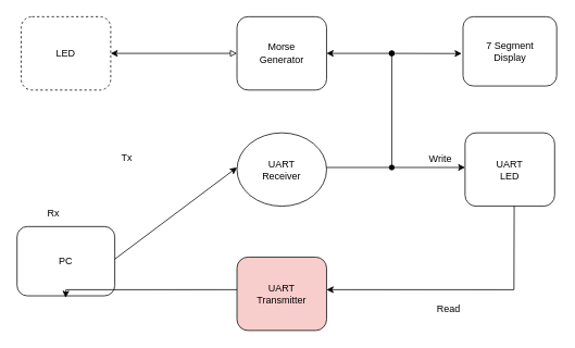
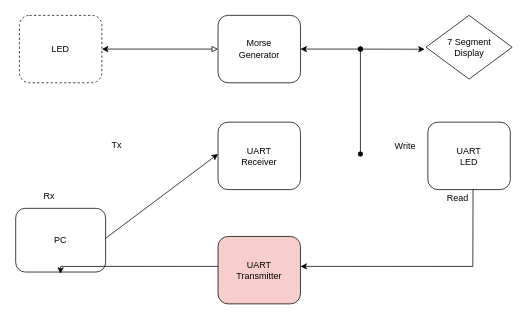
- <mxCell id="6" value="7 Segment&lt;div&gt;Display&lt;/div&gt;" style="rounded=1;whiteSpace=wrap;html=1;" parent="1" vertex="1"><mxGeometry x="567.5" y="20" width="115" height="85" as="geometry" /></mxCell>
+ <mxCell id="6" value="7 Segment&lt;div&gt;Display&lt;/div&gt;" style="rhombus;whiteSpace=wrap;html=1;" parent="1" vertex="1"><mxGeometry x="567.5" y="20" width="115" height="85" as="geometry" /></mxCell>
- <mxCell id="7" value="" style="endArrow=classic;html=1;rounded=0;exitX=1;exitY=0.472;exitDx=0;exitDy=0;exitPerimeter=0;endFill=1;entryX=0;entryY=0.472;entryDx=0;entryDy=0;entryPerimeter=0;" parent="1" source="2" target="4" edge="1"><mxGeometry width="50" height="50" relative="1" as="geometry"><mxPoint x="440" y="205" as="sourcePoint" /><mxPoint x="500" y="205" as="targetPoint" /></mxGeometry></mxCell>
- <mxCell id="2" value="UART&lt;div&gt;Receiver&lt;/div&gt;" style="ellipse;whiteSpace=wrap;html=1;" parent="1" vertex="1"><mxGeometry x="290" y="162.5" width="110" height="90" as="geometry" /></mxCell>
+ <mxCell id="2" value="UART&lt;div&gt;Receiver&lt;/div&gt;" style="rounded=1;whiteSpace=wrap;html=1;" parent="1" vertex="1"><mxGeometry x="290" y="162.5" width="110" height="90" as="geometry" /></mxCell>
- <mxCell id="14" value="Read" style="text;html=1;align=center;verticalAlign=middle;whiteSpace=wrap;rounded=0;" parent="1" vertex="1"><mxGeometry x="530" y="368.75" width="40" height="20" as="geometry" /></mxCell>
+ <mxCell id="14" value="Read" style="text;html=1;align=center;verticalAlign=middle;whiteSpace=wrap;rounded=0;" parent="1" vertex="1"><mxGeometry x="590" y="253.75" width="40" height="20" as="geometry" /></mxCell>
